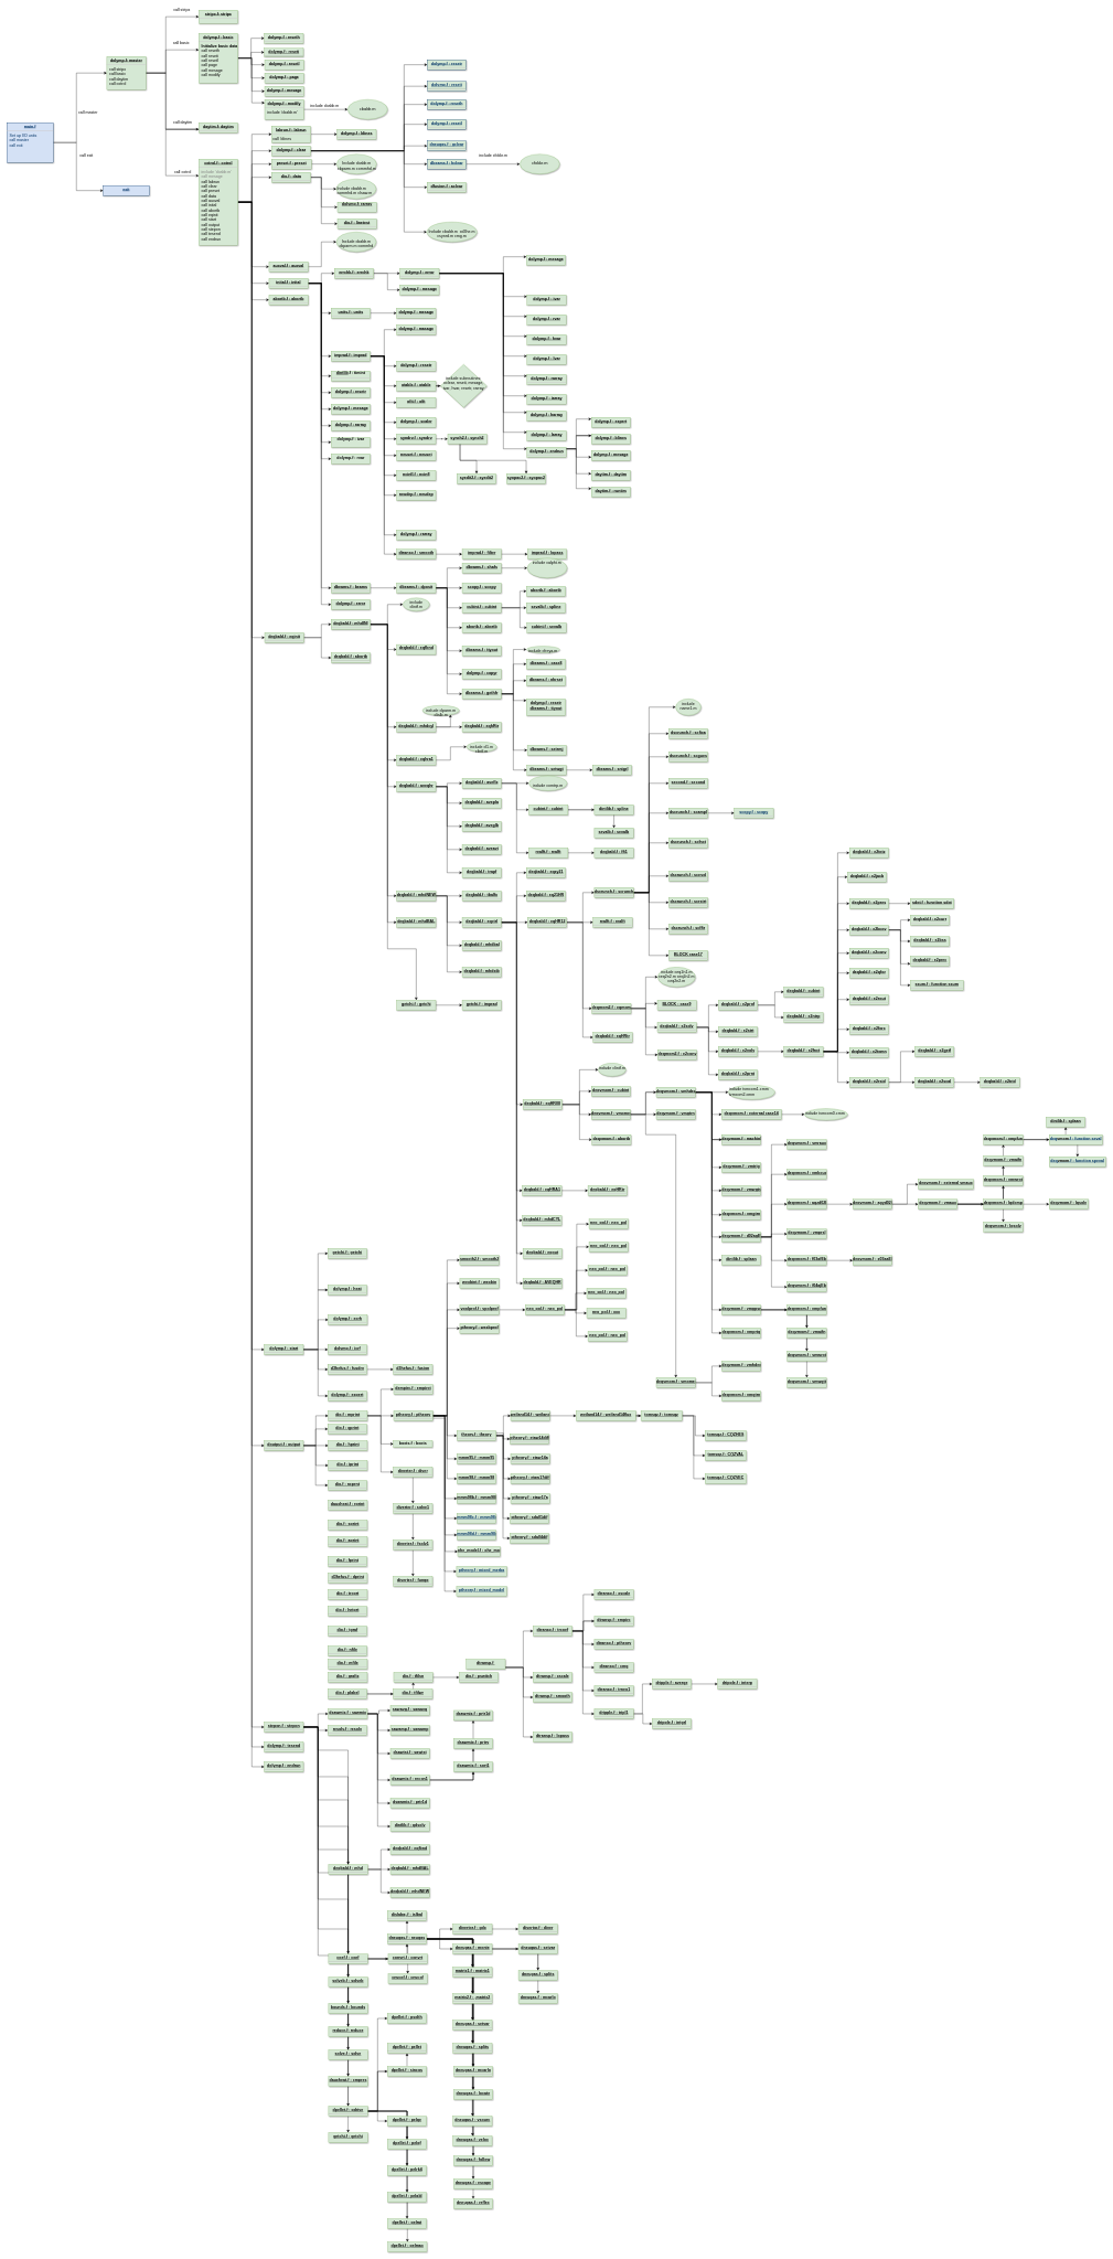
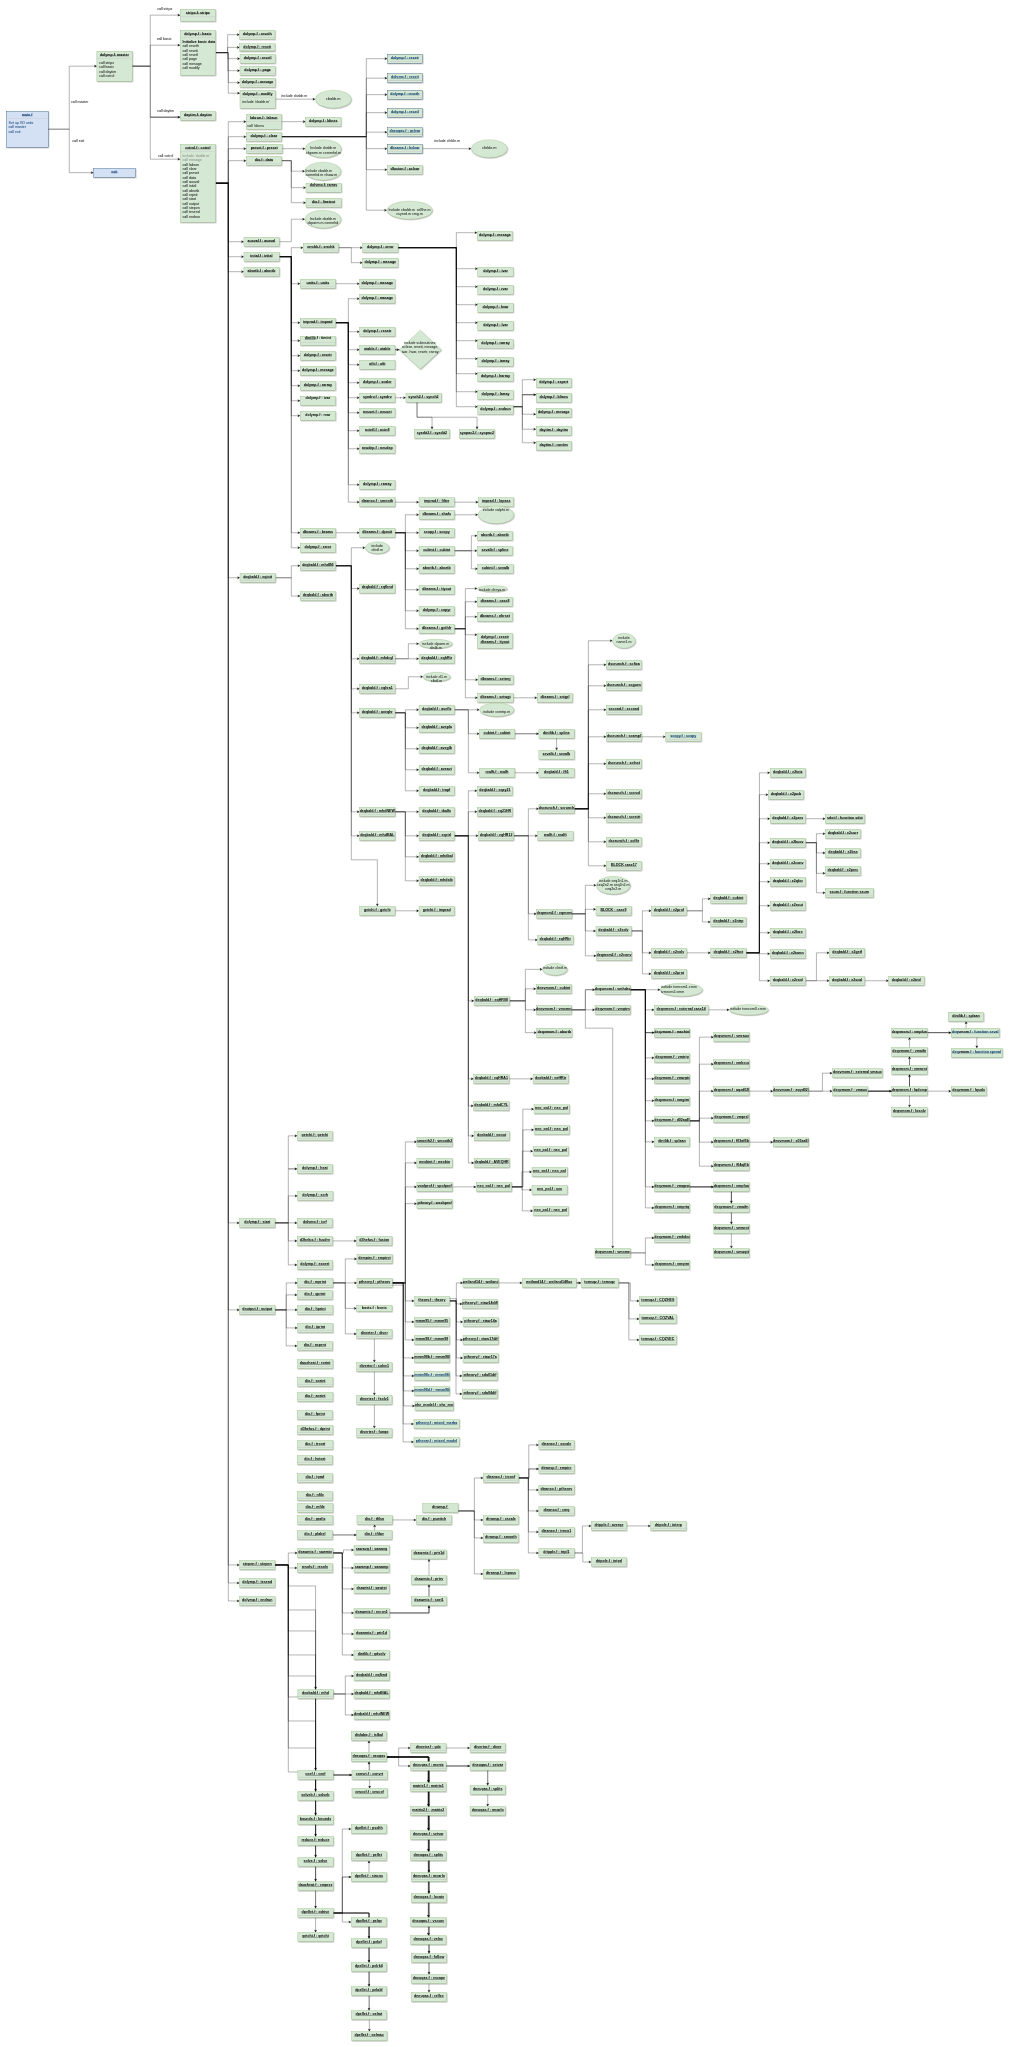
- <mxCell id="280" value="include clparm.m clislb.m" style="ellipse;whiteSpace=wrap;html=1;align=center;verticalAlign=top;fillColor=#d5e8d4;strokeColor=#82b366;shadow=1;" parent="1" vertex="1"><mxGeometry x="1275.68" y="2130" width="110.8" height="30" as="geometry" /></mxCell>
+ <mxCell id="280" value="include clparm.m clislb.m" style="ellipse;whiteSpace=wrap;html=1;align=center;verticalAlign=top;fillColor=#d5e8d4;strokeColor=#82b366;shadow=1;" parent="1" vertex="1"><mxGeometry x="1395.68" y="2130" width="110.8" height="30" as="geometry" /></mxCell>
- <mxCell id="359" value="" style="edgeStyle=orthogonalEdgeStyle;rounded=0;orthogonalLoop=1;jettySize=auto;html=1;" parent="1" source="362" target="369" edge="1"><mxGeometry relative="1" as="geometry"><Array as="points"><mxPoint x="2140" y="3102" /><mxPoint x="2140" y="3115" /></Array></mxGeometry></mxCell>
- <mxCell id="369" value="&lt;p style=&quot;margin: 0px; margin-top: 4px; text-align: center; text-decoration: underline;&quot;&gt;&lt;strong&gt;deqbald.f : e2strt&lt;/strong&gt;&lt;/p&gt;&lt;hr&gt;&lt;p style=&quot;margin: 0px; margin-left: 8px;&quot;&gt;&lt;br&gt;&lt;/p&gt;" style="verticalAlign=top;align=left;overflow=fill;fontSize=12;fontFamily=Helvetica;html=1;strokeColor=#82b366;shadow=1;fillColor=#d5e8d4;" parent="1" vertex="1"><mxGeometry x="2170" y="3100" width="117.84" height="30" as="geometry" /></mxCell>
